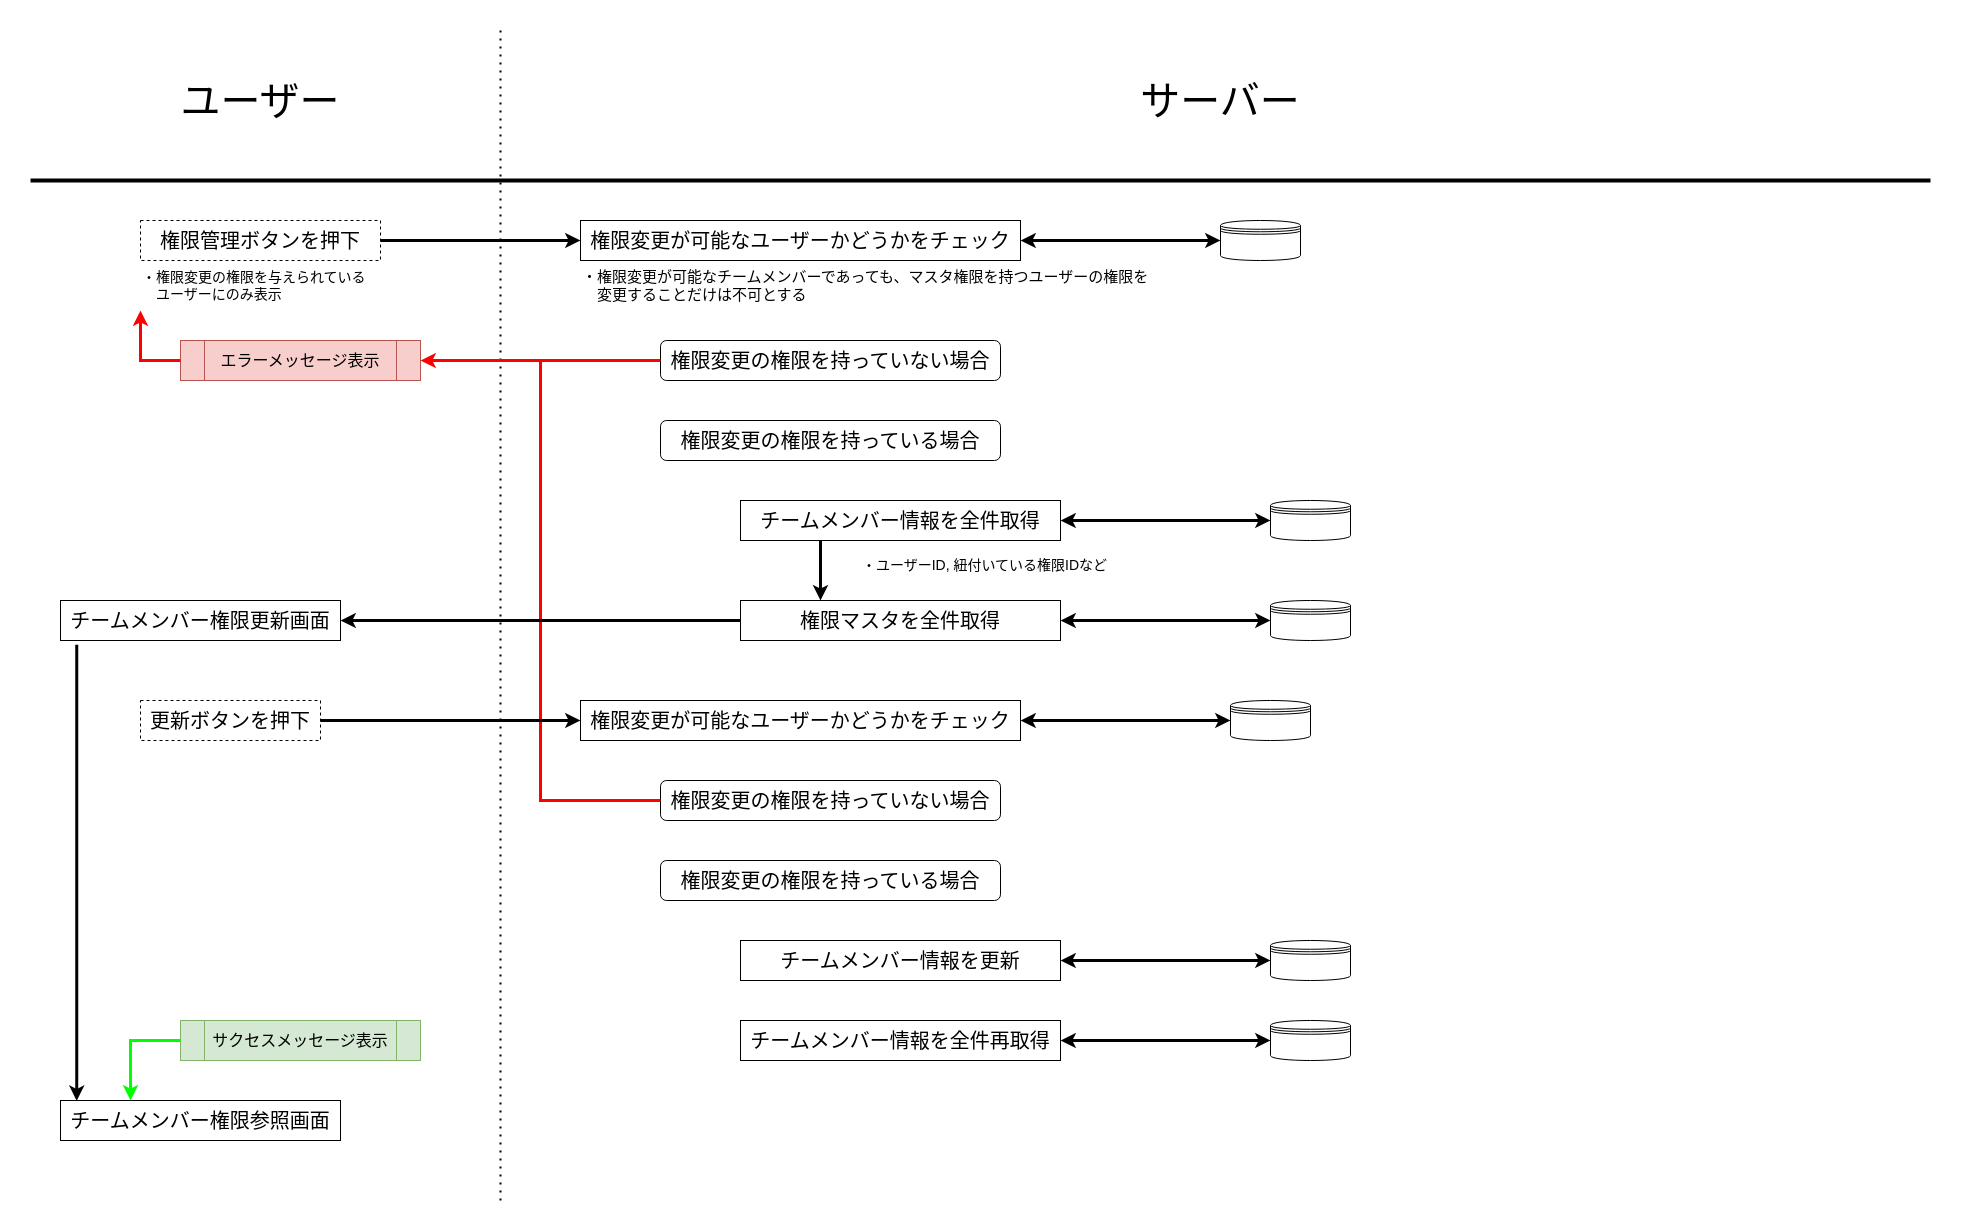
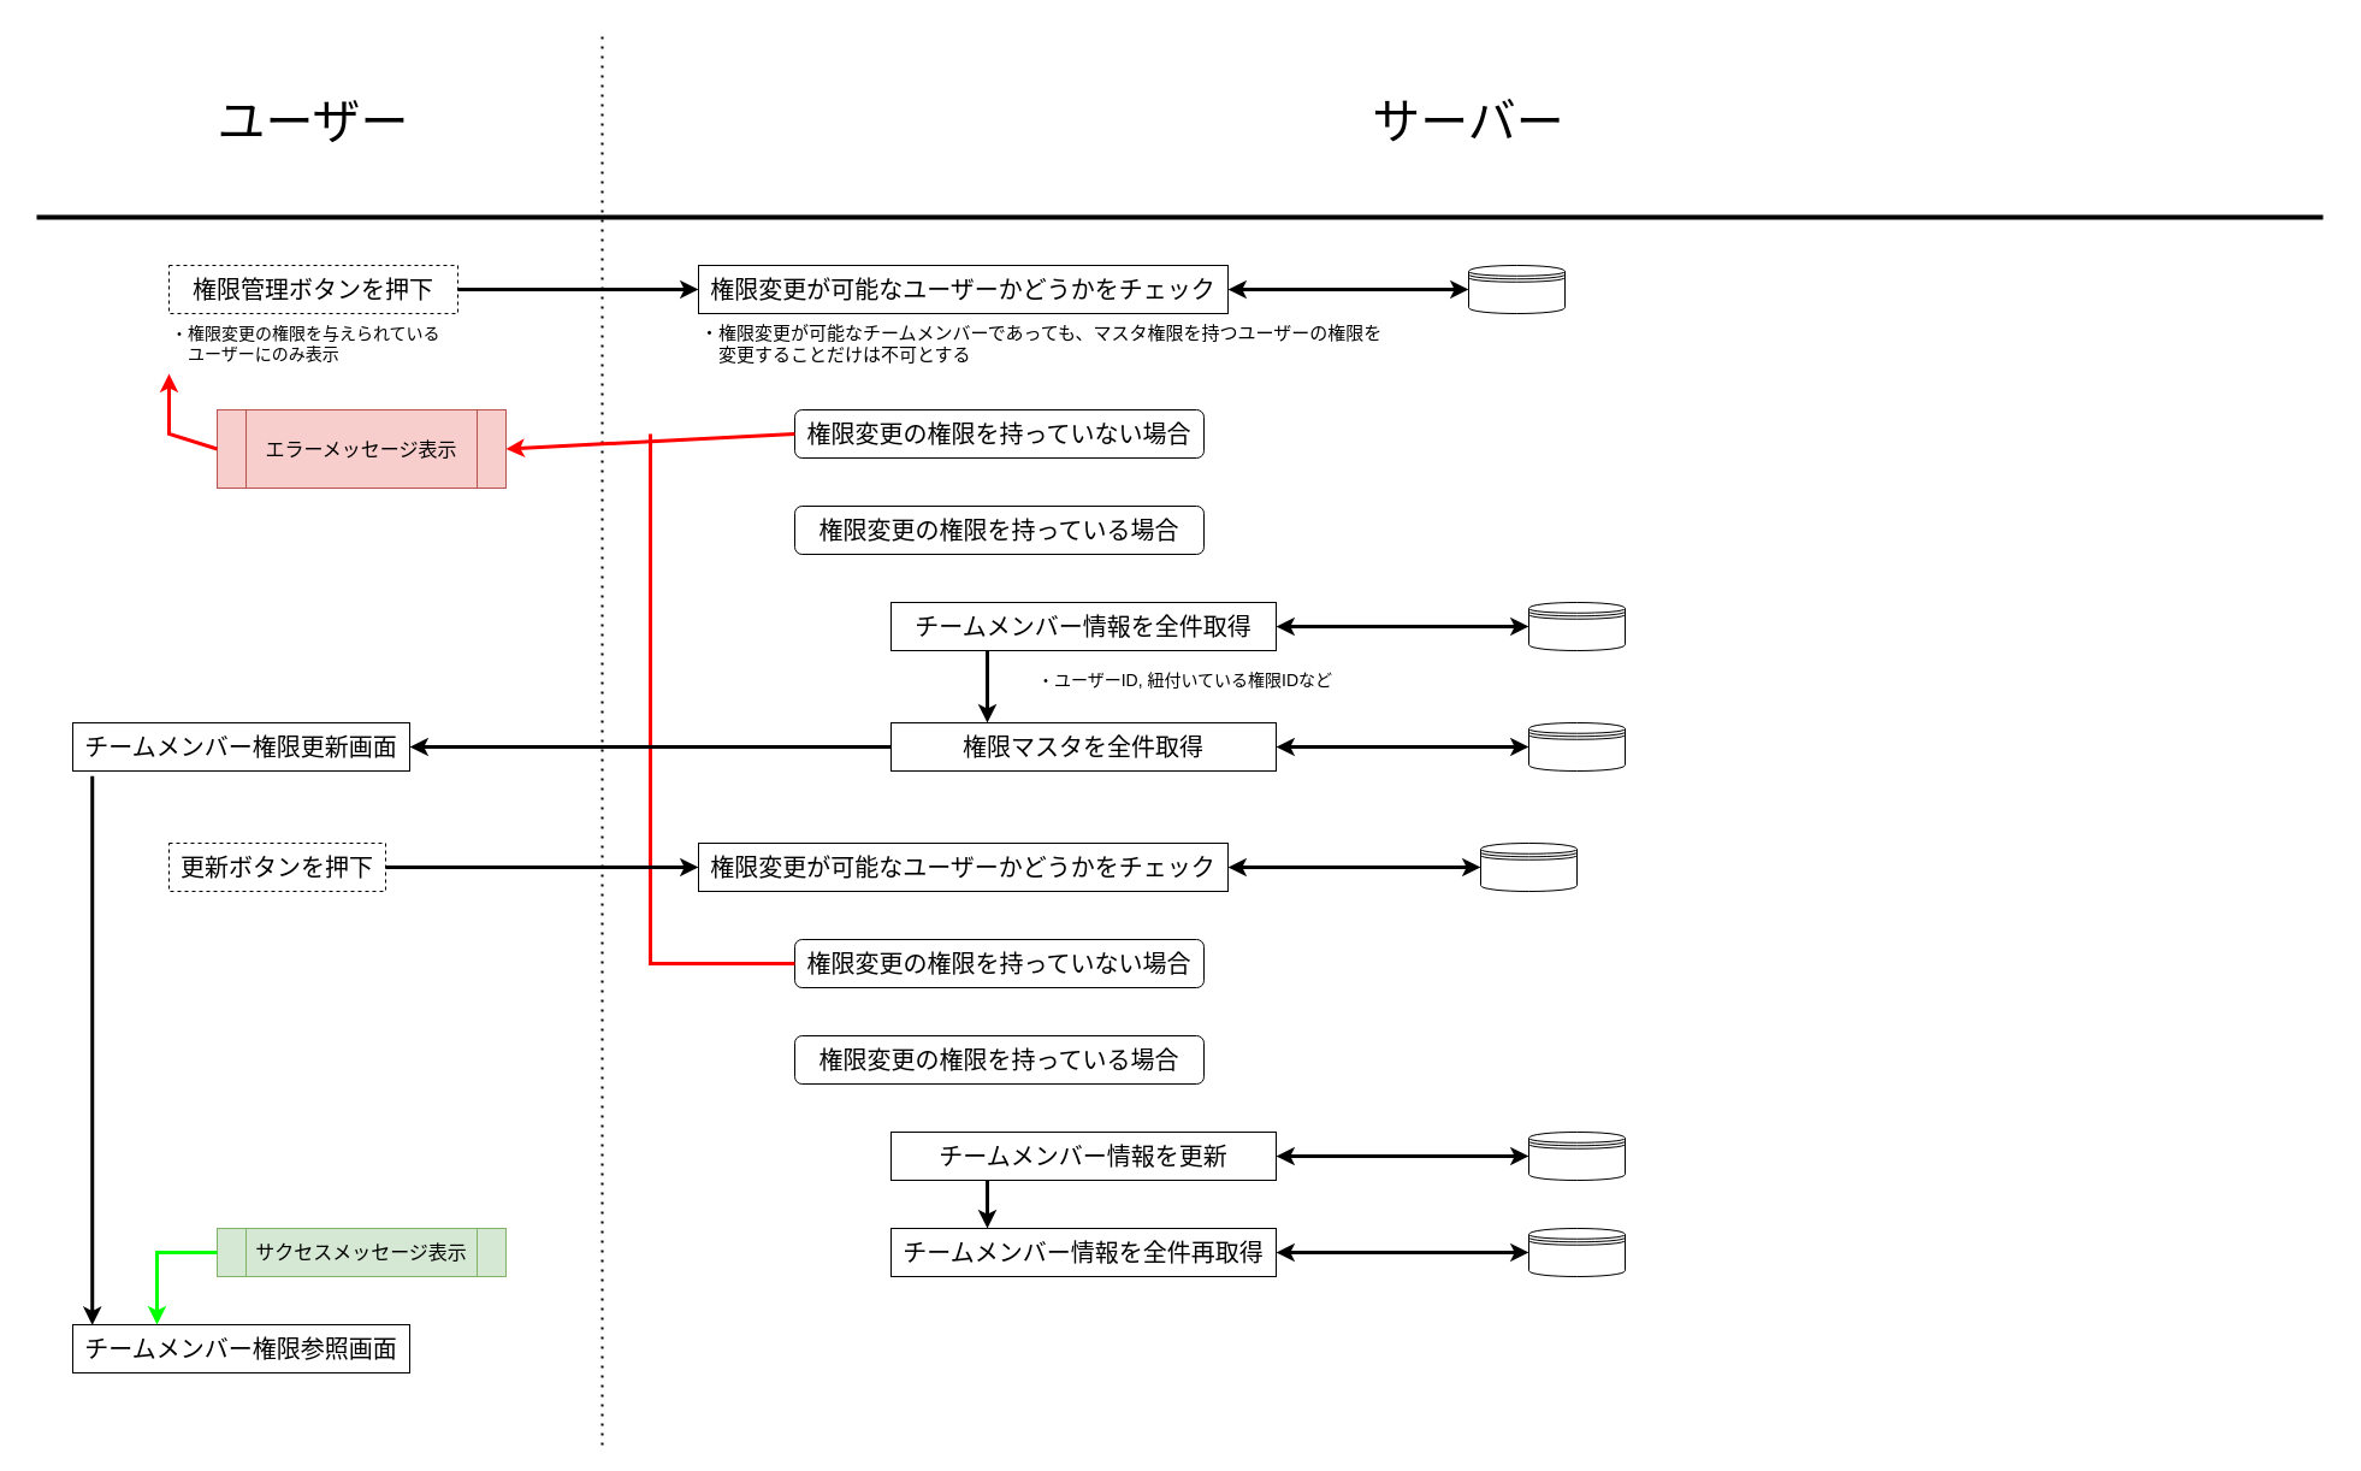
- <mxCell id="13" value="エラーメッセージ表示" style="shape=process;whiteSpace=wrap;html=1;backgroundOutline=1;fontSize=16;fillColor=#f8cecc;strokeColor=#b85450;" vertex="1" parent="1"><mxGeometry x="180" y="340" width="240" height="40" as="geometry" /></mxCell>
+ <mxCell id="13" value="エラーメッセージ表示" style="shape=process;whiteSpace=wrap;html=1;backgroundOutline=1;fontSize=16;fillColor=#f8cecc;strokeColor=#b85450;" vertex="1" parent="1"><mxGeometry x="180" y="340" width="240" height="65" as="geometry" /></mxCell>
+ <mxCell id="33" value="" style="endArrow=classic;html=1;rounded=0;fontSize=16;strokeWidth=3;exitX=0.25;exitY=1;exitDx=0;exitDy=0;entryX=0.25;entryY=0;entryDx=0;entryDy=0;" edge="1" parent="1" source="26" target="27"><mxGeometry width="50" height="50" relative="1" as="geometry"><mxPoint x="500" y="880" as="sourcePoint" /><mxPoint x="550" y="830" as="targetPoint" /></mxGeometry></mxCell>
